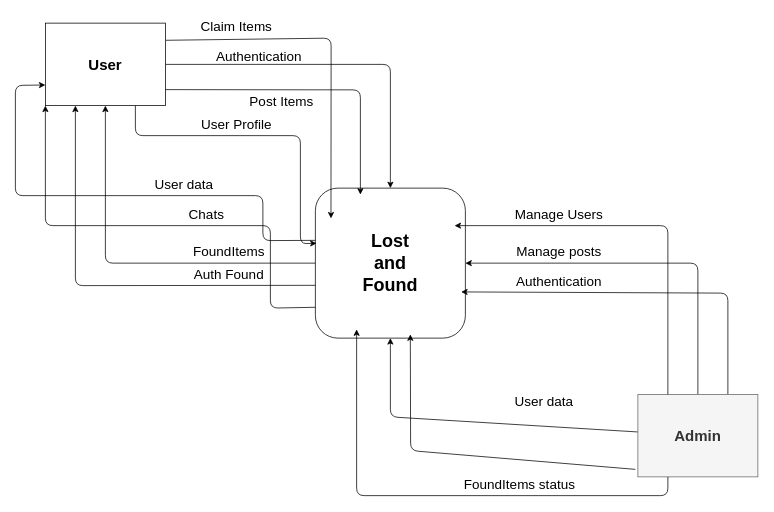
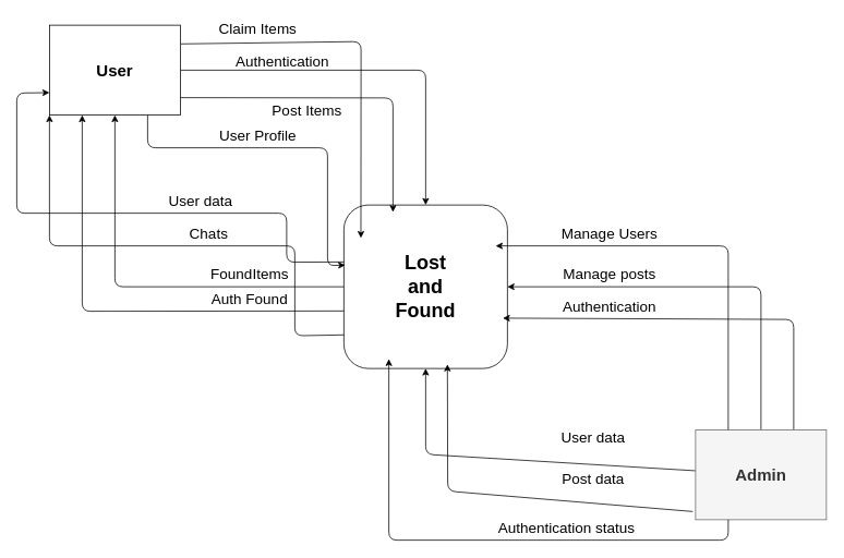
- <mxCell id="17" value="&lt;span style=&quot;font-size: 18px;&quot;&gt;Chats&lt;/span&gt;" style="text;strokeColor=none;align=center;fillColor=none;html=1;verticalAlign=middle;whiteSpace=wrap;rounded=0;" vertex="1" parent="1"><mxGeometry x="210" y="270" width="130" height="30" as="geometry" /></mxCell>
+ <mxCell id="17" value="&lt;span style=&quot;font-size: 18px;&quot;&gt;Chats&lt;/span&gt;" style="text;strokeColor=none;align=center;fillColor=none;html=1;verticalAlign=middle;whiteSpace=wrap;rounded=0;" vertex="1" parent="1"><mxGeometry x="190" y="270" width="130" height="30" as="geometry" /></mxCell>
+ <mxCell id="30" value="&lt;span style=&quot;font-size: 18px;&quot;&gt;Post data&lt;/span&gt;" style="text;strokeColor=none;align=center;fillColor=none;html=1;verticalAlign=middle;whiteSpace=wrap;rounded=0;" vertex="1" parent="1"><mxGeometry x="660" y="570" width="130" height="30" as="geometry" /></mxCell>
- <mxCell id="32" value="&lt;span style=&quot;font-size: 18px;&quot;&gt;FoundItems status&lt;/span&gt;" style="text;strokeColor=none;align=center;fillColor=none;html=1;verticalAlign=middle;whiteSpace=wrap;rounded=0;" vertex="1" parent="1"><mxGeometry x="595" y="630" width="195" height="30" as="geometry" /></mxCell>
+ <mxCell id="32" value="&lt;span style=&quot;font-size: 18px;&quot;&gt;Authentication status&lt;/span&gt;" style="text;strokeColor=none;align=center;fillColor=none;html=1;verticalAlign=middle;whiteSpace=wrap;rounded=0;" vertex="1" parent="1"><mxGeometry x="595" y="630" width="195" height="30" as="geometry" /></mxCell>
